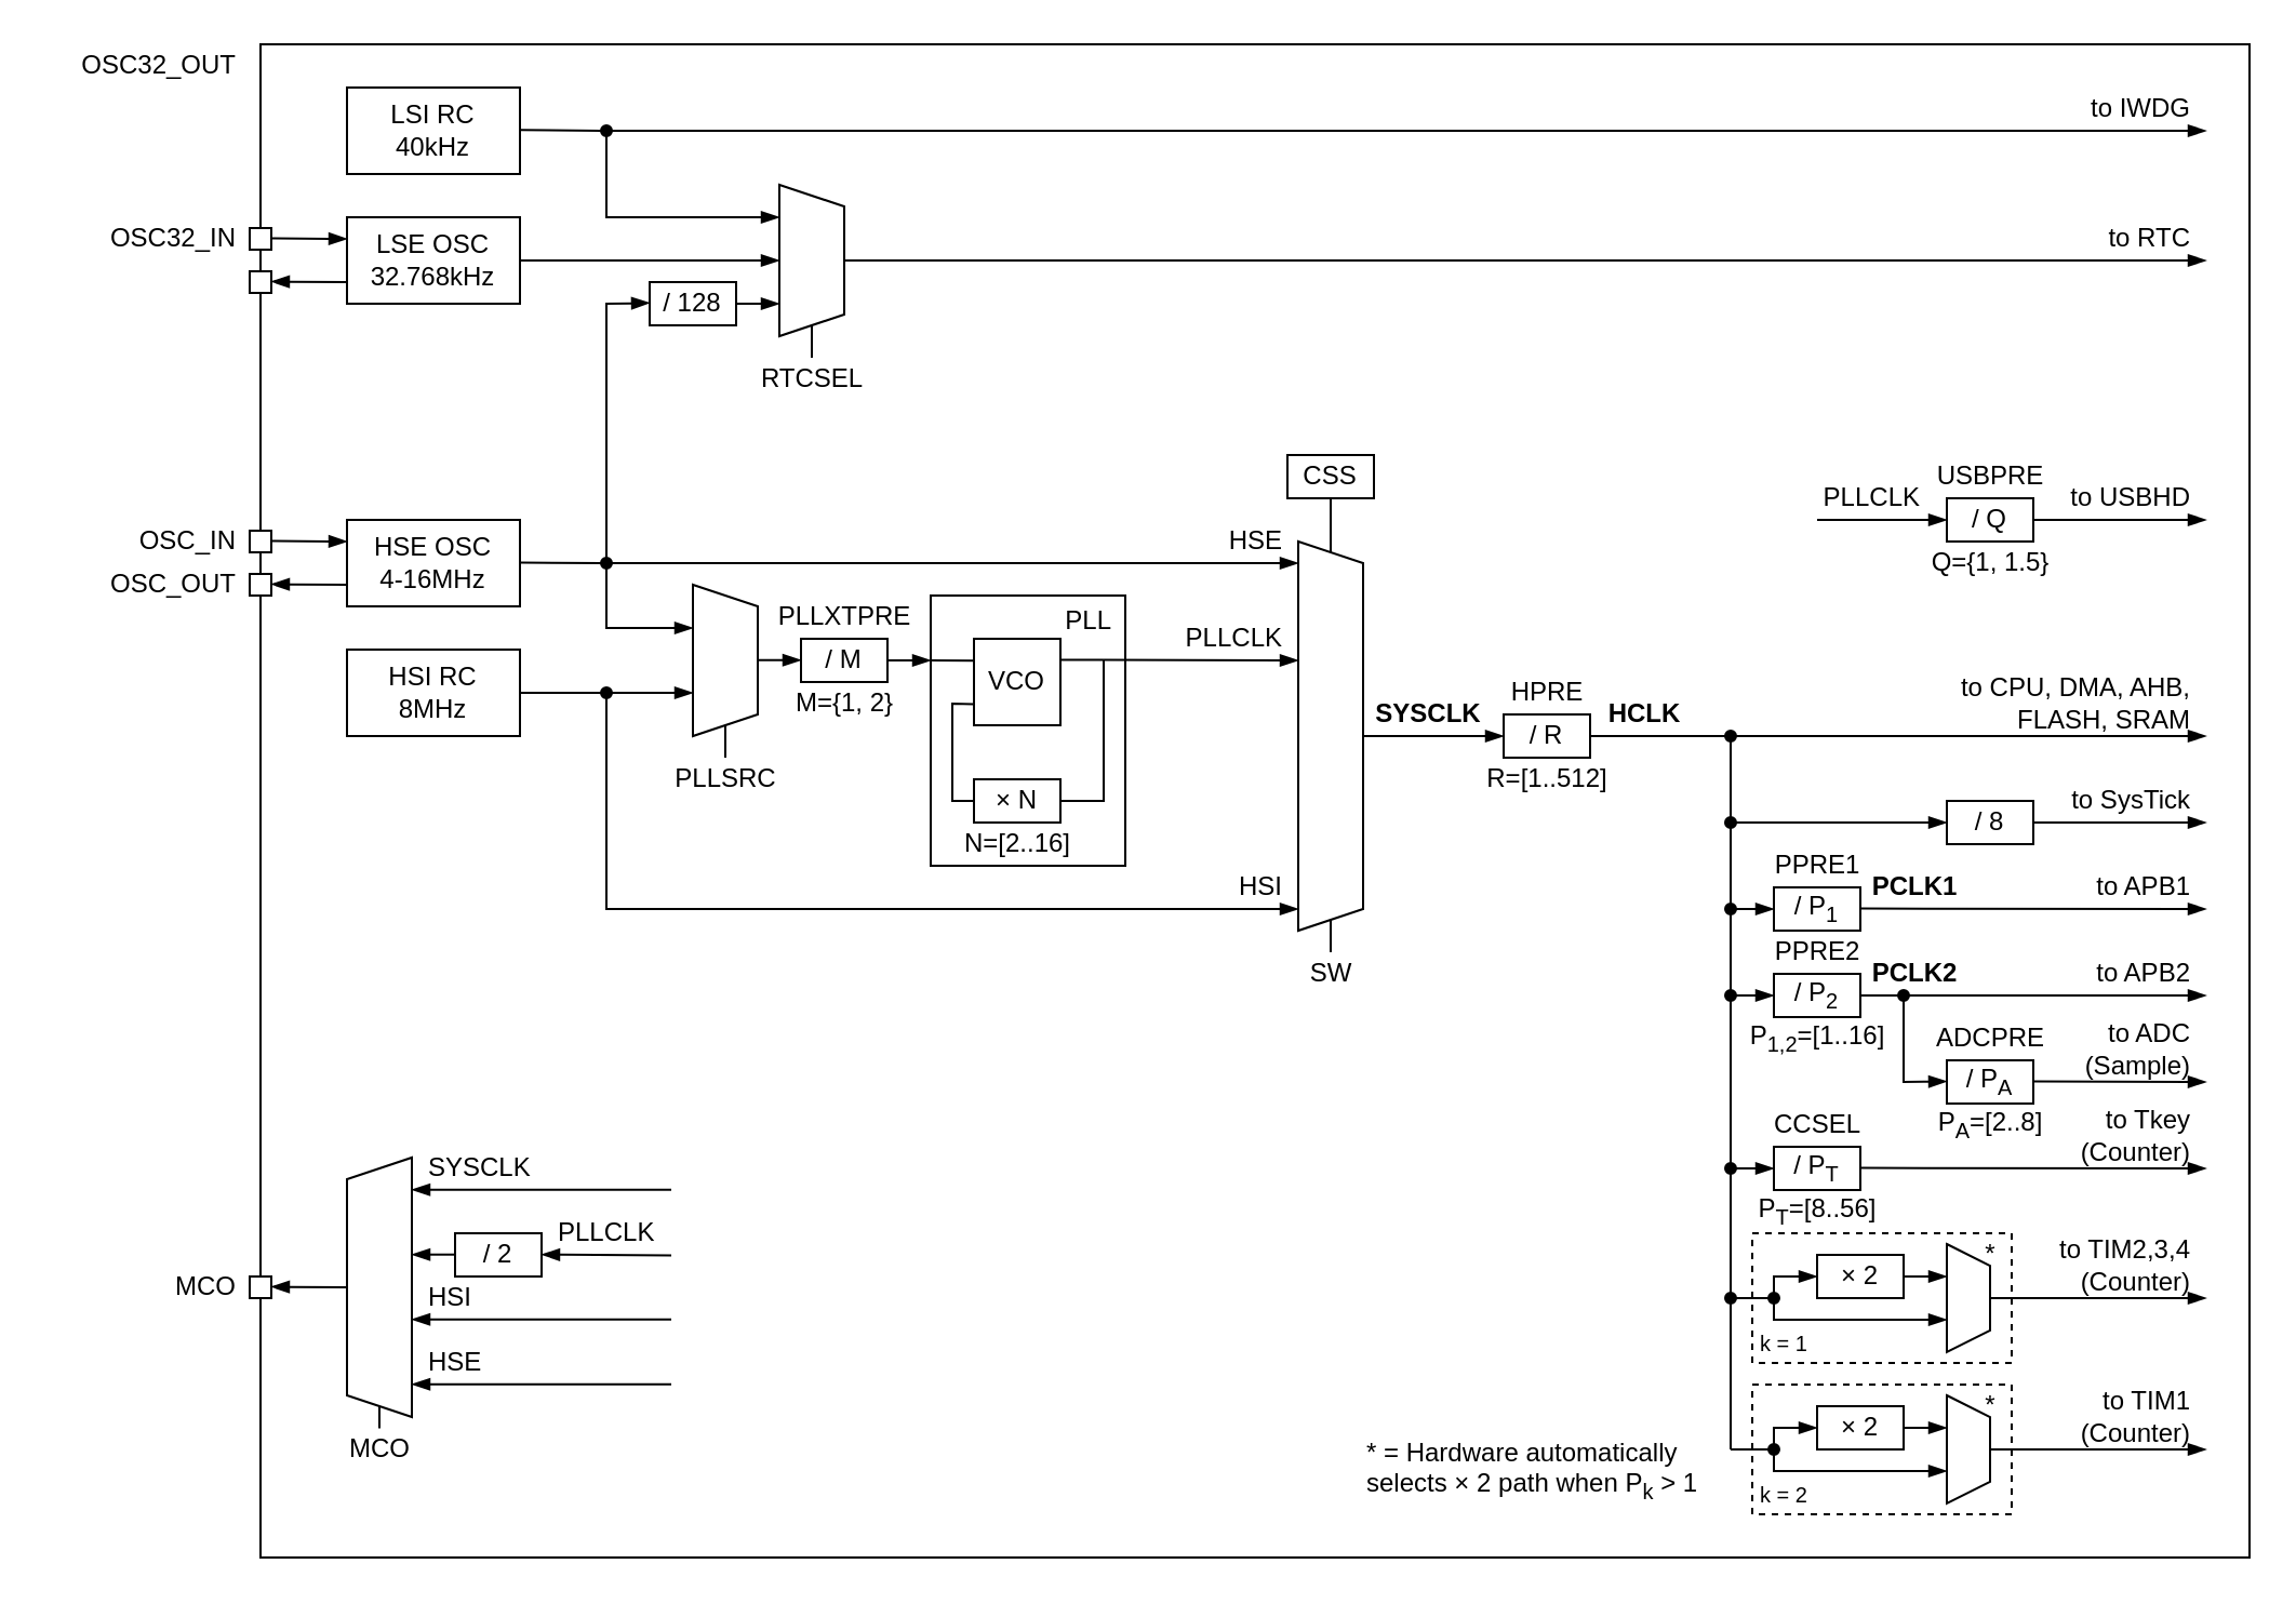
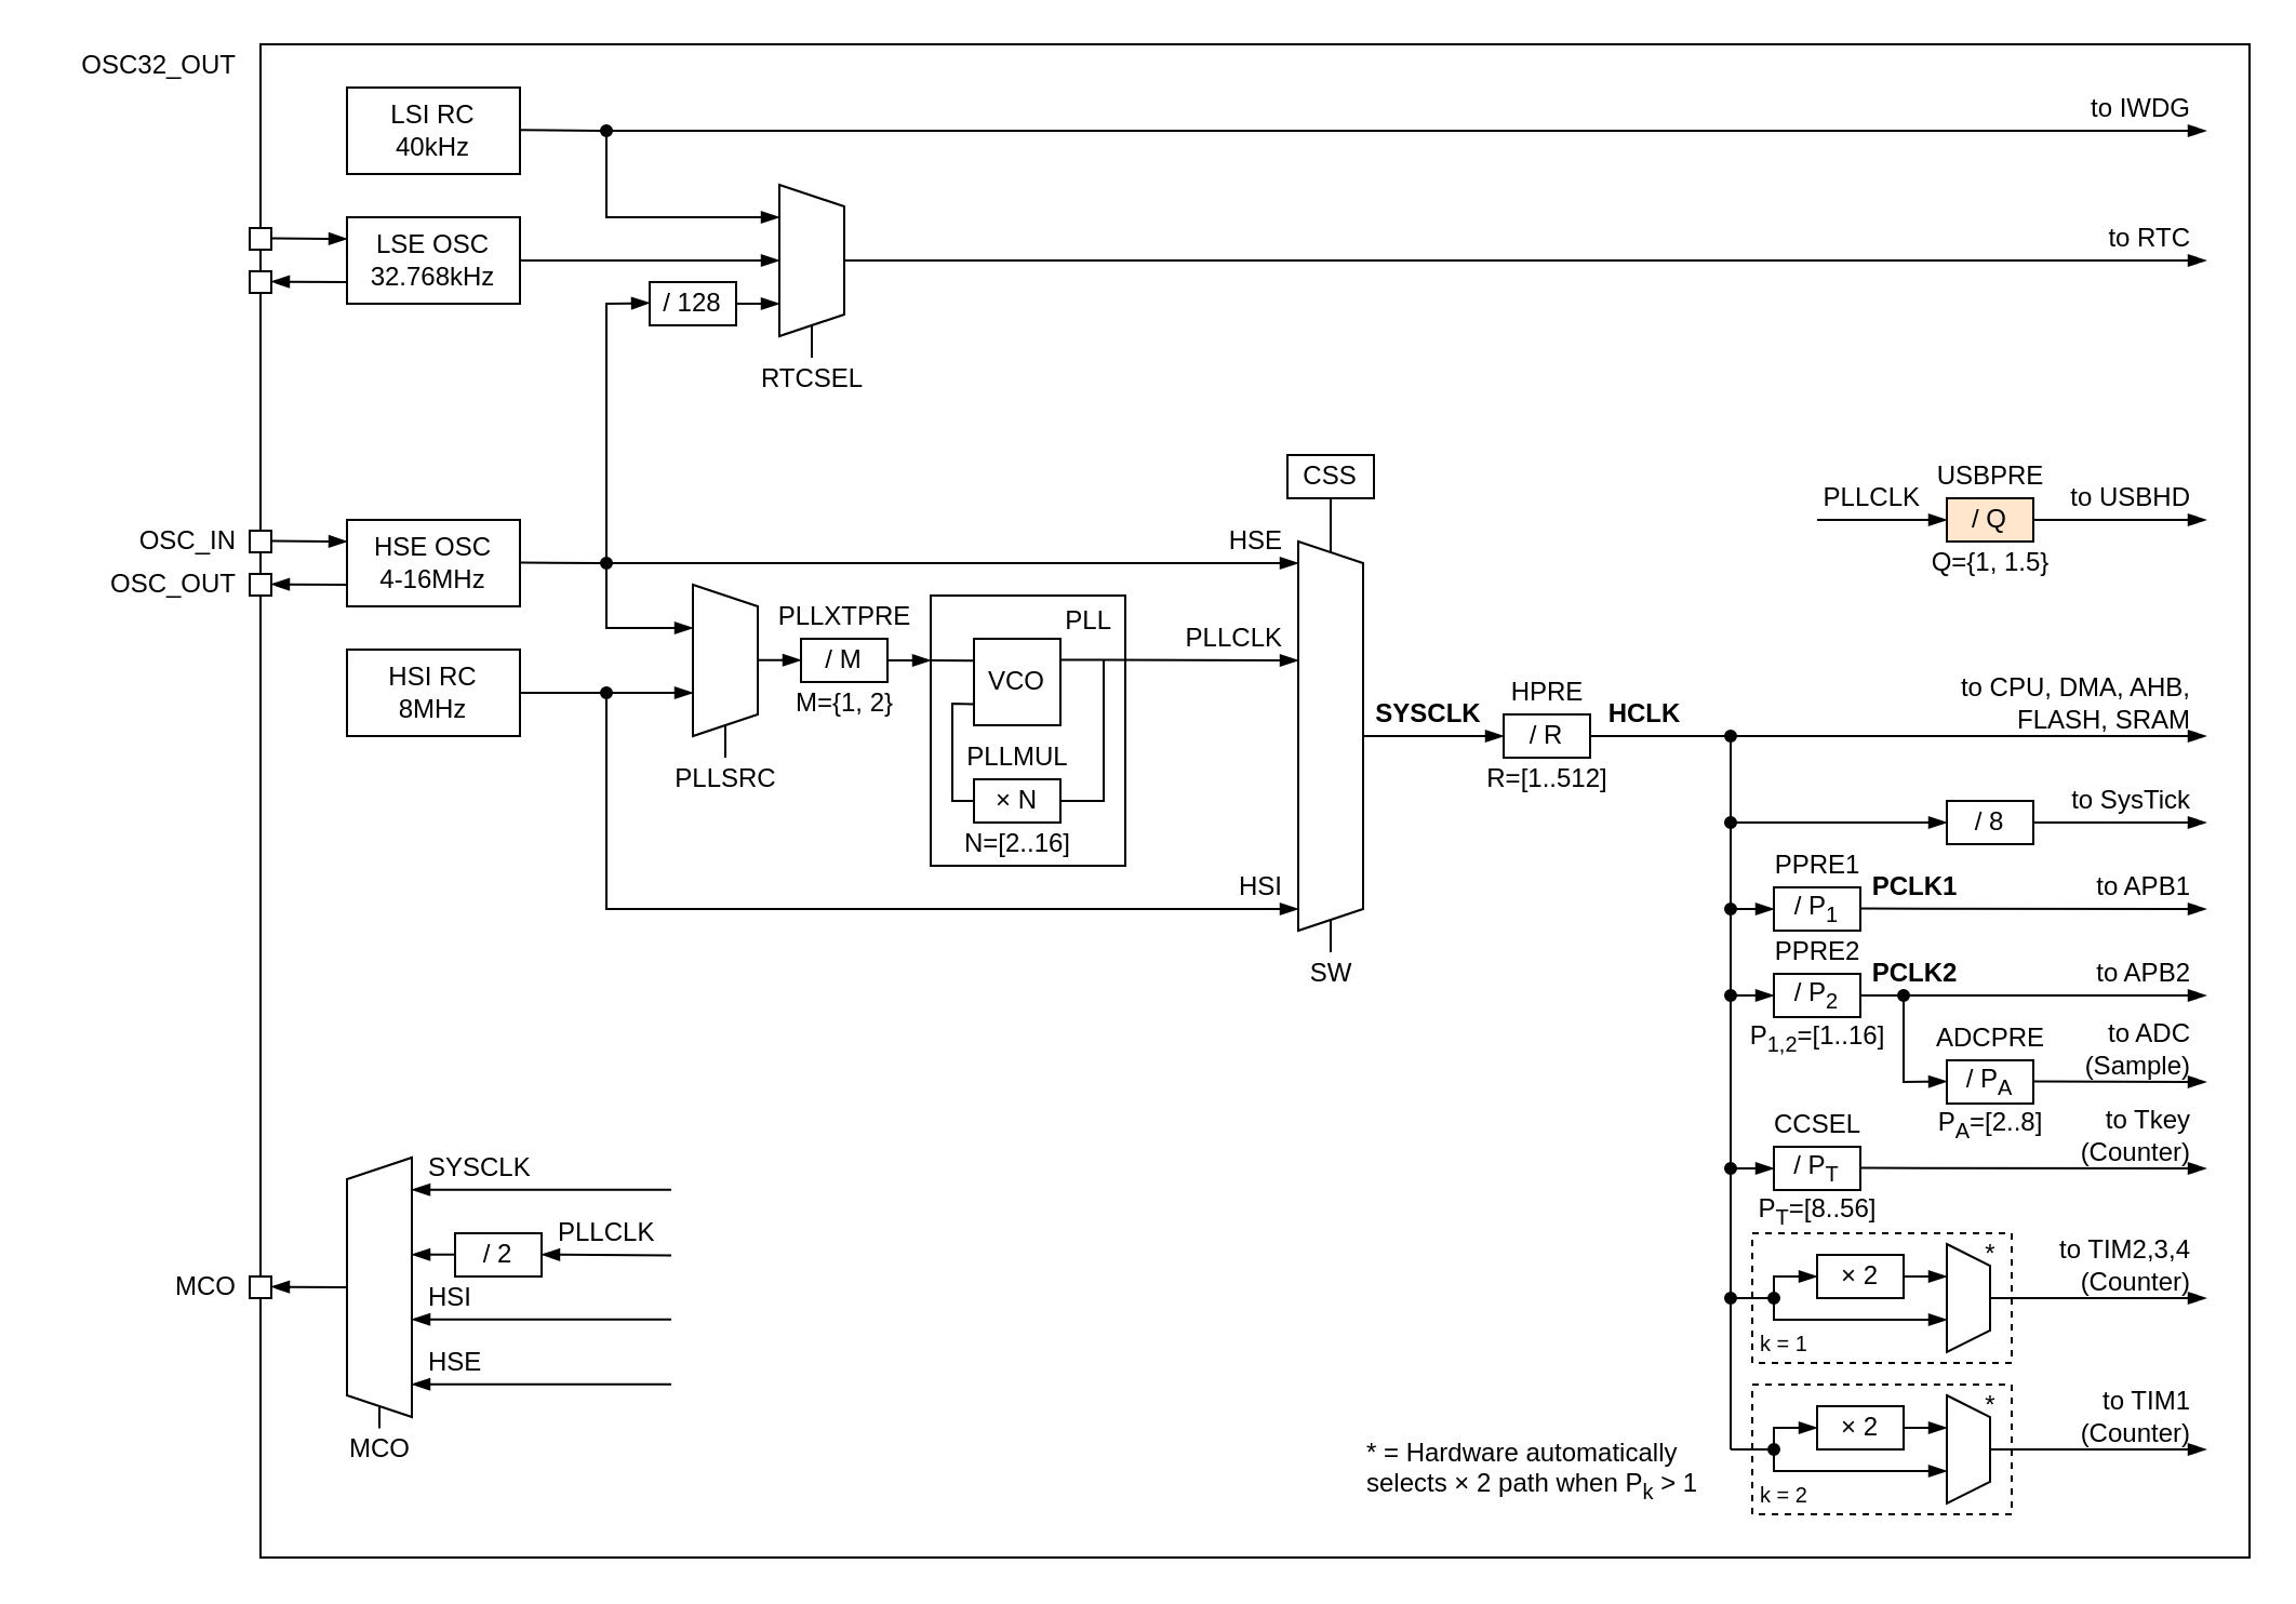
- <mxCell id="13" value="&lt;div&gt;OSC32_IN&lt;/div&gt;" style="text;html=1;align=right;verticalAlign=middle;resizable=0;points=[];autosize=1;strokeColor=none;fillColor=none;" vertex="1" parent="1"><mxGeometry x="40" y="100" width="70" height="20" as="geometry" /></mxCell>
- <mxCell id="56" value="/ Q" style="rounded=0;whiteSpace=wrap;html=1;fillColor=#FFFFFF;" vertex="1" parent="1"><mxGeometry x="900" y="230" width="40" height="20" as="geometry" /></mxCell>
+ <mxCell id="56" value="/ Q" style="rounded=0;whiteSpace=wrap;html=1;fillColor=#ffe6cc;" vertex="1" parent="1"><mxGeometry x="900" y="230" width="40" height="20" as="geometry" /></mxCell>
+ <mxCell id="64" value="PLLMUL" style="text;html=1;align=center;verticalAlign=middle;resizable=0;points=[];autosize=1;strokeColor=none;fillColor=none;" vertex="1" parent="1"><mxGeometry x="440" y="340" width="60" height="20" as="geometry" /></mxCell>
